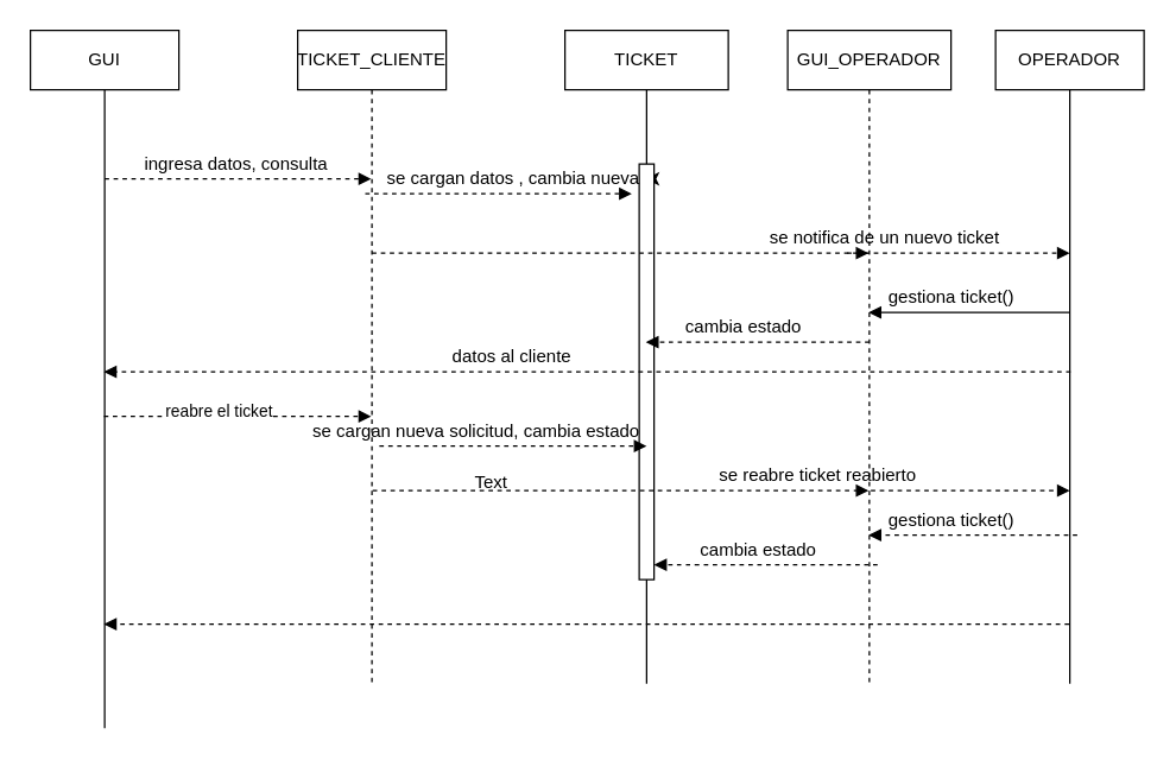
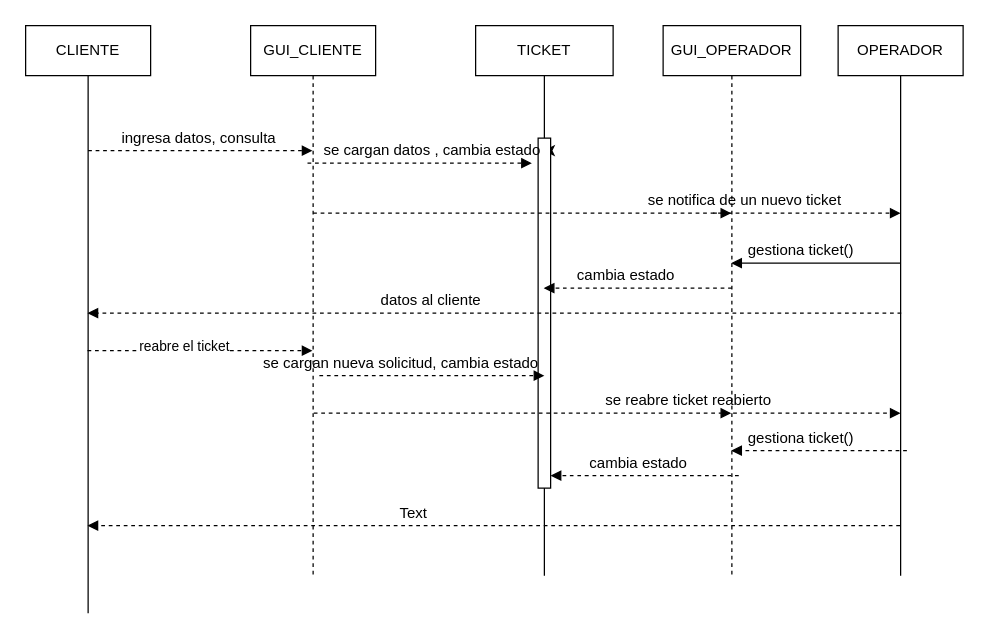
- <mxCell id="3" value="GUI" style="shape=umlLifeline;perimeter=lifelinePerimeter;whiteSpace=wrap;html=1;container=1;collapsible=0;recursiveResize=0;outlineConnect=0;lifelineDashed=0;" vertex="1" parent="1"><mxGeometry x="20" y="20" width="100" height="470" as="geometry" /></mxCell>
+ <mxCell id="3" value="CLIENTE" style="shape=umlLifeline;perimeter=lifelinePerimeter;whiteSpace=wrap;html=1;container=1;collapsible=0;recursiveResize=0;outlineConnect=0;lifelineDashed=0;" vertex="1" parent="1"><mxGeometry x="20" y="20" width="100" height="470" as="geometry" /></mxCell>
- <mxCell id="2" value="TICKET_CLIENTE" style="shape=umlLifeline;perimeter=lifelinePerimeter;whiteSpace=wrap;html=1;container=1;collapsible=0;recursiveResize=0;outlineConnect=0;" vertex="1" parent="1"><mxGeometry x="200" y="20" width="100" height="440" as="geometry" /></mxCell>
+ <mxCell id="2" value="GUI_CLIENTE" style="shape=umlLifeline;perimeter=lifelinePerimeter;whiteSpace=wrap;html=1;container=1;collapsible=0;recursiveResize=0;outlineConnect=0;" vertex="1" parent="1"><mxGeometry x="200" y="20" width="100" height="440" as="geometry" /></mxCell>
- <mxCell id="8" value="se cargan datos , cambia nueva" style="text;html=1;align=center;verticalAlign=middle;resizable=0;points=[];autosize=1;strokeColor=none;fillColor=none;" vertex="1" parent="4"><mxGeometry x="-130" y="90" width="190" height="20" as="geometry" /></mxCell>
+ <mxCell id="8" value="se cargan datos , cambia estado" style="text;html=1;align=center;verticalAlign=middle;resizable=0;points=[];autosize=1;strokeColor=none;fillColor=none;" vertex="1" parent="4"><mxGeometry x="-130" y="90" width="190" height="20" as="geometry" /></mxCell>
- <mxCell id="34" value="Text" style="text;html=1;align=center;verticalAlign=middle;resizable=0;points=[];autosize=1;strokeColor=none;fillColor=none;" vertex="1" parent="1"><mxGeometry x="310" y="315" width="40" height="20" as="geometry" /></mxCell>
+ <mxCell id="34" value="Text" style="text;html=1;align=center;verticalAlign=middle;resizable=0;points=[];autosize=1;strokeColor=none;fillColor=none;" vertex="1" parent="1"><mxGeometry x="310" y="400" width="40" height="20" as="geometry" /></mxCell>
